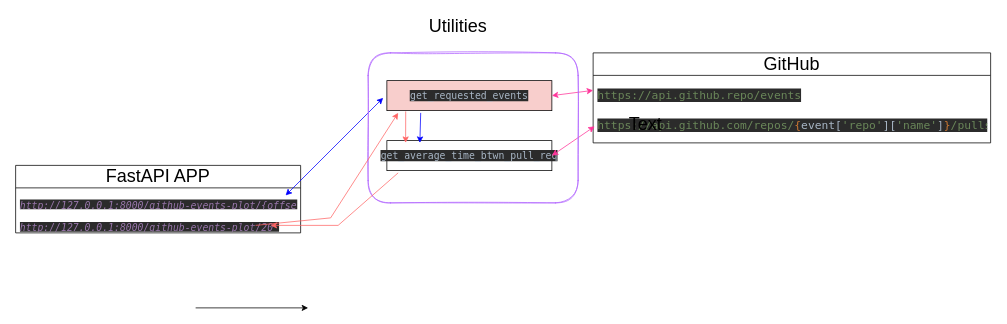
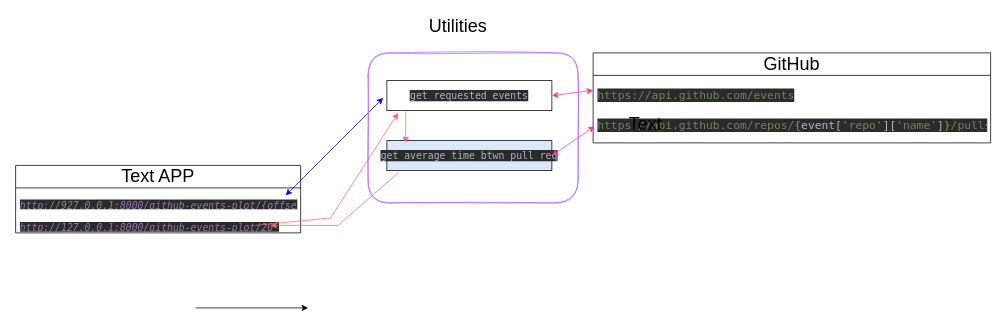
- <mxCell id="9" value="&lt;pre style=&quot;background-color:#2b2b2b;color:#a9b7c6;font-family:'JetBrains Mono',monospace;font-size:11.3pt;&quot;&gt;&lt;span style=&quot;color:#6a8759;&quot;&gt;https://api.github.repo/events&lt;/span&gt;&lt;/pre&gt;" style="text;strokeColor=none;fillColor=none;align=left;verticalAlign=middle;spacingLeft=4;spacingRight=4;overflow=hidden;points=[[0,0.5],[1,0.5]];portConstraint=eastwest;rotatable=0;whiteSpace=wrap;html=1;fontSize=24;" parent="8" vertex="1"><mxGeometry y="30" width="530" height="40" as="geometry" /></mxCell>
+ <mxCell id="9" value="&lt;pre style=&quot;background-color:#2b2b2b;color:#a9b7c6;font-family:'JetBrains Mono',monospace;font-size:11.3pt;&quot;&gt;&lt;span style=&quot;color:#6a8759;&quot;&gt;https://api.github.com/events&lt;/span&gt;&lt;/pre&gt;" style="text;strokeColor=none;fillColor=none;align=left;verticalAlign=middle;spacingLeft=4;spacingRight=4;overflow=hidden;points=[[0,0.5],[1,0.5]];portConstraint=eastwest;rotatable=0;whiteSpace=wrap;html=1;fontSize=24;" parent="8" vertex="1"><mxGeometry y="30" width="530" height="40" as="geometry" /></mxCell>
- <mxCell id="6" value="&lt;pre style=&quot;background-color:#2b2b2b;color:#a9b7c6;font-family:'JetBrains Mono',monospace;font-size:9.8pt;&quot;&gt;get_requested_events&lt;/pre&gt;" style="rounded=0;whiteSpace=wrap;html=1;fontSize=24;fillColor=#f8cecc;" parent="1" vertex="1"><mxGeometry x="515" y="107" width="220" height="40" as="geometry" /></mxCell>
+ <mxCell id="6" value="&lt;pre style=&quot;background-color:#2b2b2b;color:#a9b7c6;font-family:'JetBrains Mono',monospace;font-size:9.8pt;&quot;&gt;get_requested_events&lt;/pre&gt;" style="rounded=0;whiteSpace=wrap;html=1;fontSize=24;" parent="1" vertex="1"><mxGeometry x="515" y="107" width="220" height="40" as="geometry" /></mxCell>
- <mxCell id="12" value="" style="endArrow=classic;html=1;rounded=0;strokeColor=#0000FF;fontSize=24;exitX=0.205;exitY=1.075;exitDx=0;exitDy=0;exitPerimeter=0;entryX=0.2;entryY=0.075;entryDx=0;entryDy=0;entryPerimeter=0;" parent="1" source="6" target="7" edge="1"><mxGeometry width="50" height="50" relative="1" as="geometry"><mxPoint x="830" y="190" as="sourcePoint" /><mxPoint x="750" y="170" as="targetPoint" /></mxGeometry></mxCell>
- <mxCell id="7" value="&lt;pre style=&quot;background-color:#2b2b2b;color:#a9b7c6;font-family:'JetBrains Mono',monospace;font-size:9.8pt;&quot;&gt;&lt;pre style=&quot;font-family: &amp;quot;JetBrains Mono&amp;quot;, monospace; font-size: 9.8pt;&quot;&gt;get_average_time_btwn_pull_req&lt;/pre&gt;&lt;/pre&gt;" style="rounded=0;whiteSpace=wrap;html=1;fontSize=24;" parent="1" vertex="1"><mxGeometry x="515" y="187" width="220" height="40" as="geometry" /></mxCell>
+ <mxCell id="7" value="&lt;pre style=&quot;background-color:#2b2b2b;color:#a9b7c6;font-family:'JetBrains Mono',monospace;font-size:9.8pt;&quot;&gt;&lt;pre style=&quot;font-family: &amp;quot;JetBrains Mono&amp;quot;, monospace; font-size: 9.8pt;&quot;&gt;get_average_time_btwn_pull_req&lt;/pre&gt;&lt;/pre&gt;" style="rounded=0;whiteSpace=wrap;html=1;fontSize=24;fillColor=#dae8fc;" parent="1" vertex="1"><mxGeometry x="515" y="187" width="220" height="40" as="geometry" /></mxCell>
- <mxCell id="2" value="FastAPI APP" style="swimlane;fontStyle=0;childLayout=stackLayout;horizontal=1;startSize=30;horizontalStack=0;resizeParent=1;resizeParentMax=0;resizeLast=0;collapsible=1;marginBottom=0;whiteSpace=wrap;html=1;fontSize=24;" parent="1" vertex="1"><mxGeometry x="20" y="220" width="380" height="90" as="geometry" /></mxCell>
+ <mxCell id="2" value="Text APP" style="swimlane;fontStyle=0;childLayout=stackLayout;horizontal=1;startSize=30;horizontalStack=0;resizeParent=1;resizeParentMax=0;resizeLast=0;collapsible=1;marginBottom=0;whiteSpace=wrap;html=1;fontSize=24;" parent="1" vertex="1"><mxGeometry x="20" y="220" width="380" height="90" as="geometry" /></mxCell>
- <mxCell id="3" value="&lt;pre style=&quot;background-color:#2b2b2b;color:#a9b7c6;font-family:'JetBrains Mono',monospace;font-size:9.8pt;&quot;&gt;&lt;span style=&quot;color:#9876aa;font-style:italic;&quot;&gt;http://127.0.0.1:8000/github-events-plot/{offset}&lt;/span&gt;&lt;/pre&gt;" style="text;strokeColor=none;fillColor=none;align=left;verticalAlign=middle;spacingLeft=4;spacingRight=4;overflow=hidden;points=[[0,0.5],[1,0.5]];portConstraint=eastwest;rotatable=0;whiteSpace=wrap;html=1;fontSize=24;" parent="2" vertex="1"><mxGeometry y="30" width="380" height="30" as="geometry" /></mxCell>
+ <mxCell id="3" value="&lt;pre style=&quot;background-color:#2b2b2b;color:#a9b7c6;font-family:'JetBrains Mono',monospace;font-size:9.8pt;&quot;&gt;&lt;span style=&quot;color:#9876aa;font-style:italic;&quot;&gt;http://927.0.0.1:8000/github-events-plot/{offset}&lt;/span&gt;&lt;/pre&gt;" style="text;strokeColor=none;fillColor=none;align=left;verticalAlign=middle;spacingLeft=4;spacingRight=4;overflow=hidden;points=[[0,0.5],[1,0.5]];portConstraint=eastwest;rotatable=0;whiteSpace=wrap;html=1;fontSize=24;" parent="2" vertex="1"><mxGeometry y="30" width="380" height="30" as="geometry" /></mxCell>
